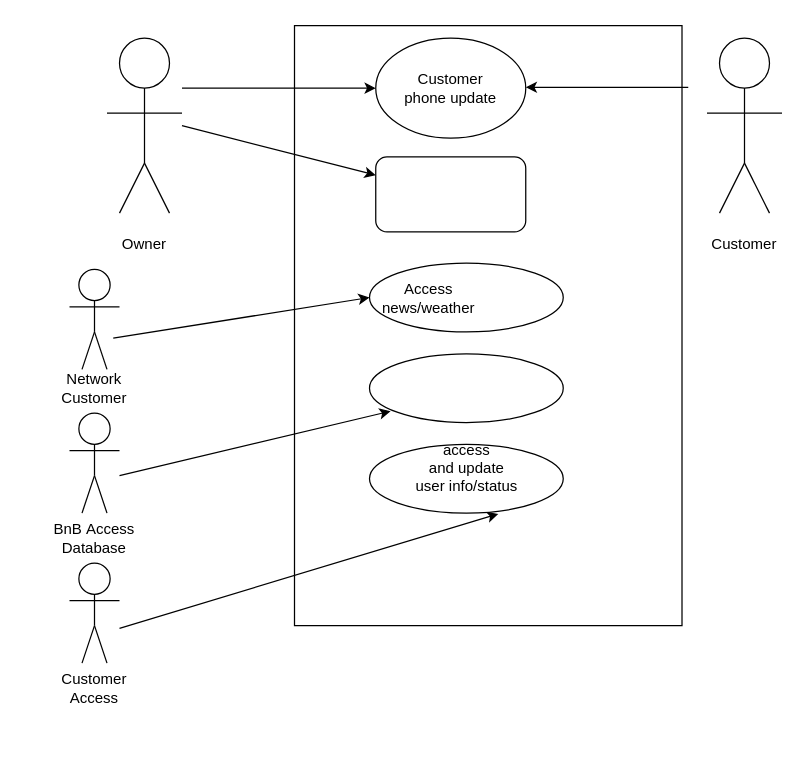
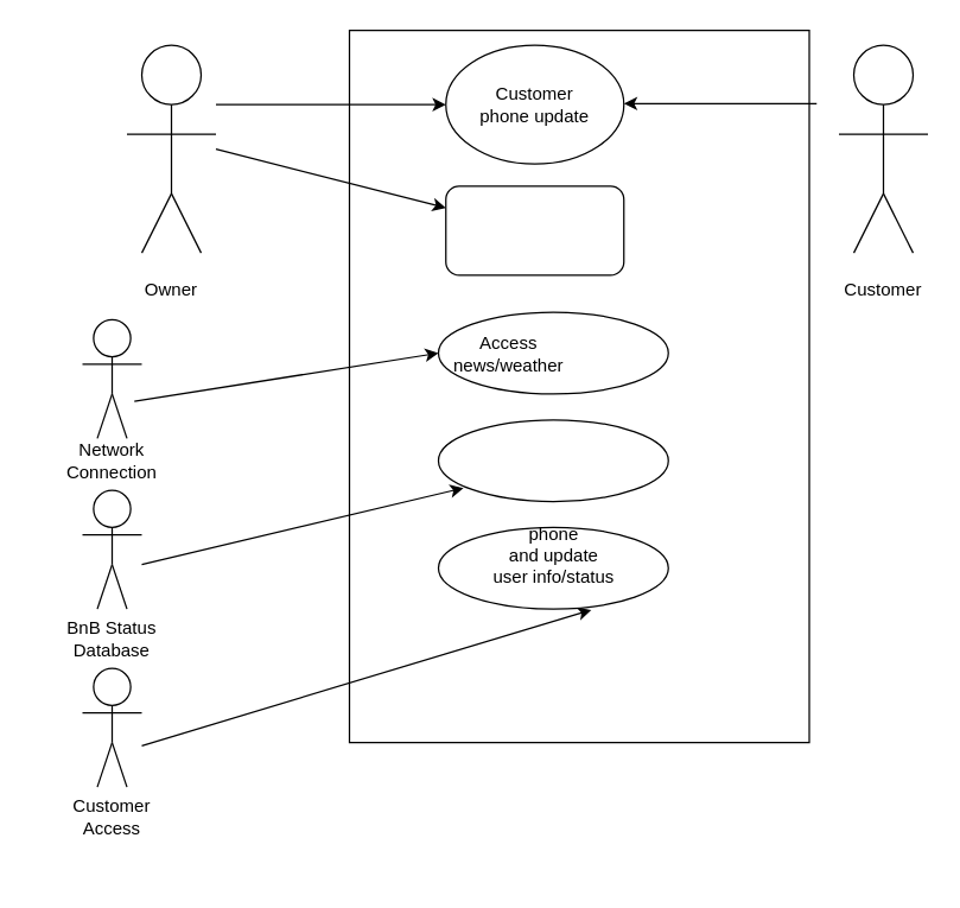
- <mxCell id="27" value="Network&lt;div&gt;Customer&lt;/div&gt;" style="text;html=1;align=center;verticalAlign=middle;whiteSpace=wrap;rounded=0;" vertex="1" parent="1"><mxGeometry x="45" y="270" width="60" height="80" as="geometry" /></mxCell>
+ <mxCell id="27" value="Network&lt;div&gt;Connection&lt;/div&gt;" style="text;html=1;align=center;verticalAlign=middle;whiteSpace=wrap;rounded=0;" vertex="1" parent="1"><mxGeometry x="45" y="270" width="60" height="80" as="geometry" /></mxCell>
- <mxCell id="51" value="access&lt;div&gt;and update&lt;/div&gt;&lt;div&gt;user info/status&lt;/div&gt;" style="text;html=1;align=center;verticalAlign=middle;whiteSpace=wrap;rounded=0;" vertex="1" parent="1"><mxGeometry x="312.5" y="350" width="120" height="47.5" as="geometry" /></mxCell>
+ <mxCell id="51" value="phone&lt;div&gt;and update&lt;/div&gt;&lt;div&gt;user info/status&lt;/div&gt;" style="text;html=1;align=center;verticalAlign=middle;whiteSpace=wrap;rounded=0;" vertex="1" parent="1"><mxGeometry x="312.5" y="350" width="120" height="47.5" as="geometry" /></mxCell>
- <mxCell id="23" value="BnB&amp;nbsp;&lt;span style=&quot;background-color: transparent; color: light-dark(rgb(0, 0, 0), rgb(255, 255, 255));&quot;&gt;Access&lt;/span&gt;&lt;div&gt;Database&lt;/div&gt;" style="text;html=1;align=center;verticalAlign=middle;whiteSpace=wrap;rounded=0;" vertex="1" parent="1"><mxGeometry x="20" y="390" width="110" height="80" as="geometry" /></mxCell>
+ <mxCell id="23" value="BnB&amp;nbsp;&lt;span style=&quot;background-color: transparent; color: light-dark(rgb(0, 0, 0), rgb(255, 255, 255));&quot;&gt;Status&lt;/span&gt;&lt;div&gt;Database&lt;/div&gt;" style="text;html=1;align=center;verticalAlign=middle;whiteSpace=wrap;rounded=0;" vertex="1" parent="1"><mxGeometry x="20" y="390" width="110" height="80" as="geometry" /></mxCell>
